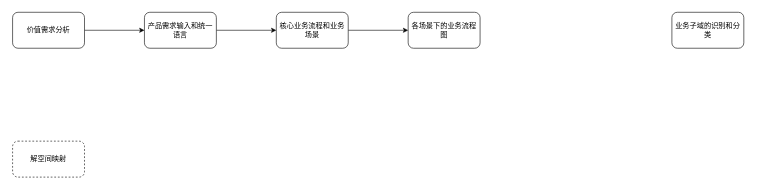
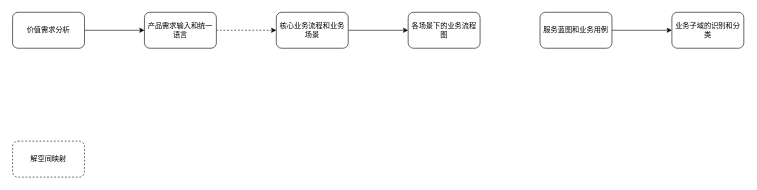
- <mxCell id="5" value="" style="edgeStyle=orthogonalEdgeStyle;rounded=0;orthogonalLoop=1;jettySize=auto;html=1;" parent="1" source="6" target="8" edge="1"><mxGeometry relative="1" as="geometry" /></mxCell>
+ <mxCell id="5" value="" style="edgeStyle=orthogonalEdgeStyle;rounded=0;orthogonalLoop=1;jettySize=auto;html=1;dashed=1;" parent="1" source="6" target="8" edge="1"><mxGeometry relative="1" as="geometry" /></mxCell>
+ <mxCell id="11" value="服务蓝图和业务用例" style="rounded=1;whiteSpace=wrap;html=1;" parent="1" vertex="1"><mxGeometry x="900" y="20" width="120" height="60" as="geometry" /></mxCell>
+ <mxCell id="10" value="" style="edgeStyle=orthogonalEdgeStyle;rounded=0;orthogonalLoop=1;jettySize=auto;html=1;" parent="1" source="11" target="12" edge="1"><mxGeometry relative="1" as="geometry" /></mxCell>
